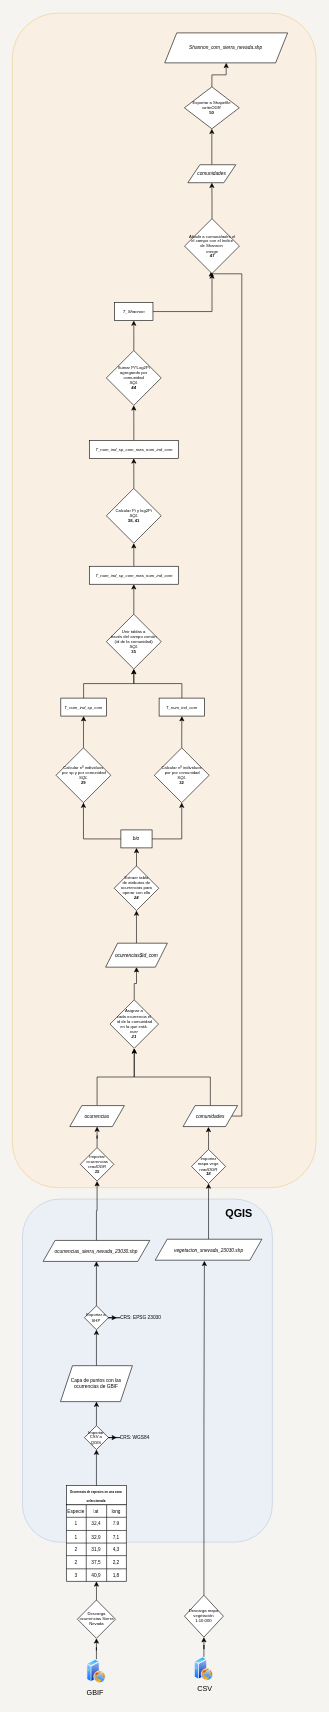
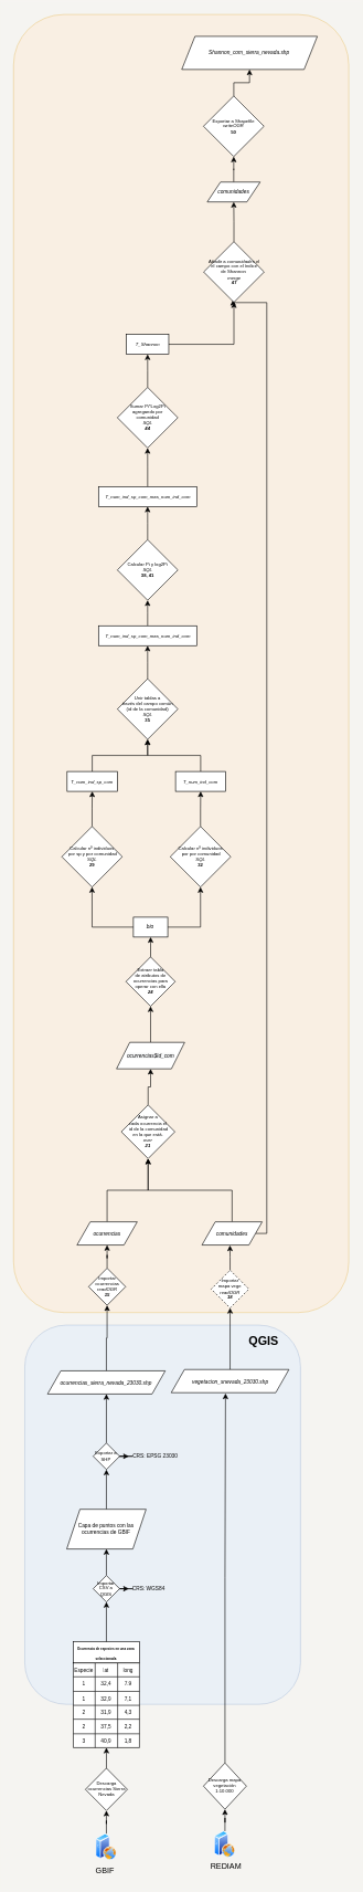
- <mxCell id="88" value="Exportar a Shapefile&lt;br&gt;&lt;i&gt;writeOGR&lt;br&gt;&lt;/i&gt;&lt;b&gt;50&lt;/b&gt;" style="rhombus;whiteSpace=wrap;html=1;fontSize=7;" parent="1" vertex="1"><mxGeometry x="307.25" y="143" width="91.5" height="70" as="geometry" /></mxCell>
+ <mxCell id="88" value="Exportar a Shapefile&lt;br&gt;&lt;i&gt;writeOGR&lt;br&gt;&lt;/i&gt;&lt;b&gt;50&lt;/b&gt;" style="rhombus;whiteSpace=wrap;html=1;fontSize=7;" parent="1" vertex="1"><mxGeometry x="307.25" y="143" width="91.5" height="91.5" as="geometry" /></mxCell>
- <mxCell id="52" value="Importar&lt;br&gt;mapa vege&lt;br&gt;&lt;i&gt;readOGR&lt;br&gt;&lt;b&gt;18&lt;/b&gt;&lt;br&gt;&lt;/i&gt;" style="rhombus;whiteSpace=wrap;html=1;fontSize=7;" parent="1" vertex="1"><mxGeometry x="319" y="1916" width="57" height="57" as="geometry" /></mxCell>
+ <mxCell id="52" value="Importar&lt;br&gt;mapa vege&lt;br&gt;&lt;i&gt;readOGR&lt;br&gt;&lt;b&gt;18&lt;/b&gt;&lt;br&gt;&lt;/i&gt;" style="rhombus;whiteSpace=wrap;html=1;fontSize=7;dashed=1;" parent="1" vertex="1"><mxGeometry x="319" y="1916" width="57" height="57" as="geometry" /></mxCell>
- <mxCell id="101" value="CSV" style="text;html=1;align=center;verticalAlign=middle;resizable=0;points=[];autosize=1;" parent="1" vertex="1"><mxGeometry x="312" y="2807" width="57" height="18" as="geometry" /></mxCell>
+ <mxCell id="101" value="REDIAM" style="text;html=1;align=center;verticalAlign=middle;resizable=0;points=[];autosize=1;" parent="1" vertex="1"><mxGeometry x="312" y="2807" width="57" height="18" as="geometry" /></mxCell>
